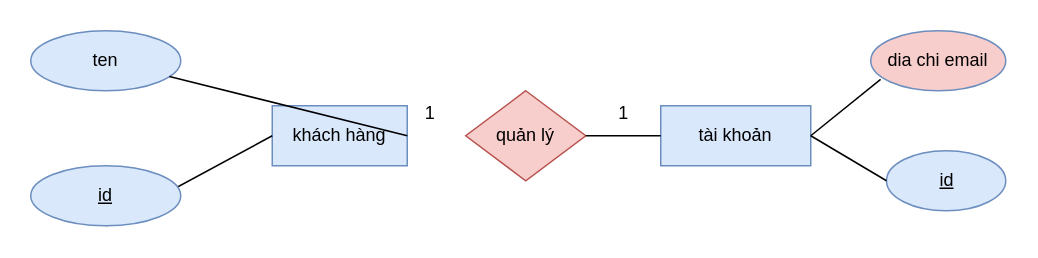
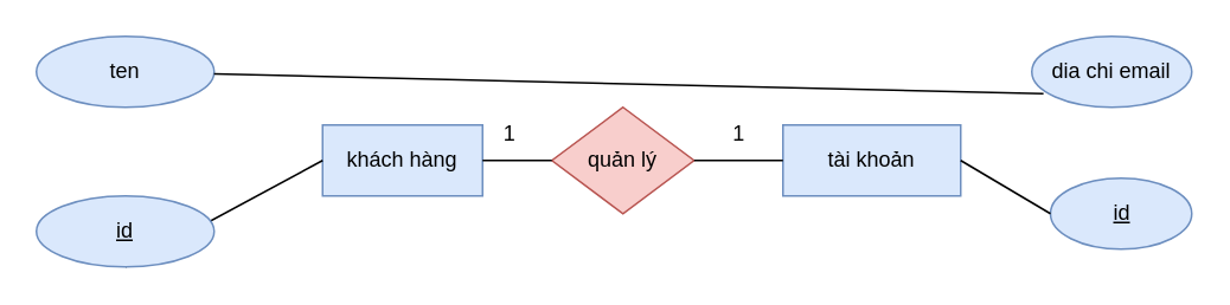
- <mxCell id="6" value="dia chi email" style="ellipse;whiteSpace=wrap;html=1;align=center;fillColor=#f8cecc;strokeColor=#6c8ebf;" parent="1" vertex="1"><mxGeometry x="580" y="20" width="90" height="40" as="geometry" /></mxCell>
+ <mxCell id="6" value="dia chi email" style="ellipse;whiteSpace=wrap;html=1;align=center;fillColor=#dae8fc;strokeColor=#6c8ebf;" parent="1" vertex="1"><mxGeometry x="580" y="20" width="90" height="40" as="geometry" /></mxCell>
- <mxCell id="12" value="" style="endArrow=none;html=1;rounded=0;exitX=1;exitY=0.5;exitDx=0;exitDy=0;" parent="1" source="3" target="2" edge="1"><mxGeometry width="50" height="50" relative="1" as="geometry"><mxPoint x="280" y="90" as="sourcePoint" /><mxPoint x="191" y="100" as="targetPoint" /></mxGeometry></mxCell>
+ <mxCell id="12" value="" style="endArrow=none;html=1;rounded=0;entryX=0;entryY=0.5;entryDx=0;entryDy=0;exitX=1;exitY=0.5;exitDx=0;exitDy=0;" parent="1" source="3" target="11" edge="1"><mxGeometry width="50" height="50" relative="1" as="geometry"><mxPoint x="280" y="90" as="sourcePoint" /><mxPoint x="191" y="100" as="targetPoint" /></mxGeometry></mxCell>
- <mxCell id="7" value="" style="endArrow=none;html=1;rounded=0;exitX=0.073;exitY=0.81;exitDx=0;exitDy=0;entryX=1;entryY=0.5;entryDx=0;entryDy=0;exitPerimeter=0;" parent="1" source="6" target="5" edge="1"><mxGeometry width="50" height="50" relative="1" as="geometry"><mxPoint x="480.5" y="180" as="sourcePoint" /><mxPoint x="470.5" y="130" as="targetPoint" /></mxGeometry></mxCell>
+ <mxCell id="7" value="" style="endArrow=none;html=1;rounded=0;exitX=0.073;exitY=0.81;exitDx=0;exitDy=0;exitPerimeter=0;" parent="1" source="6" target="2" edge="1"><mxGeometry width="50" height="50" relative="1" as="geometry"><mxPoint x="480.5" y="180" as="sourcePoint" /><mxPoint x="470.5" y="130" as="targetPoint" /></mxGeometry></mxCell>
